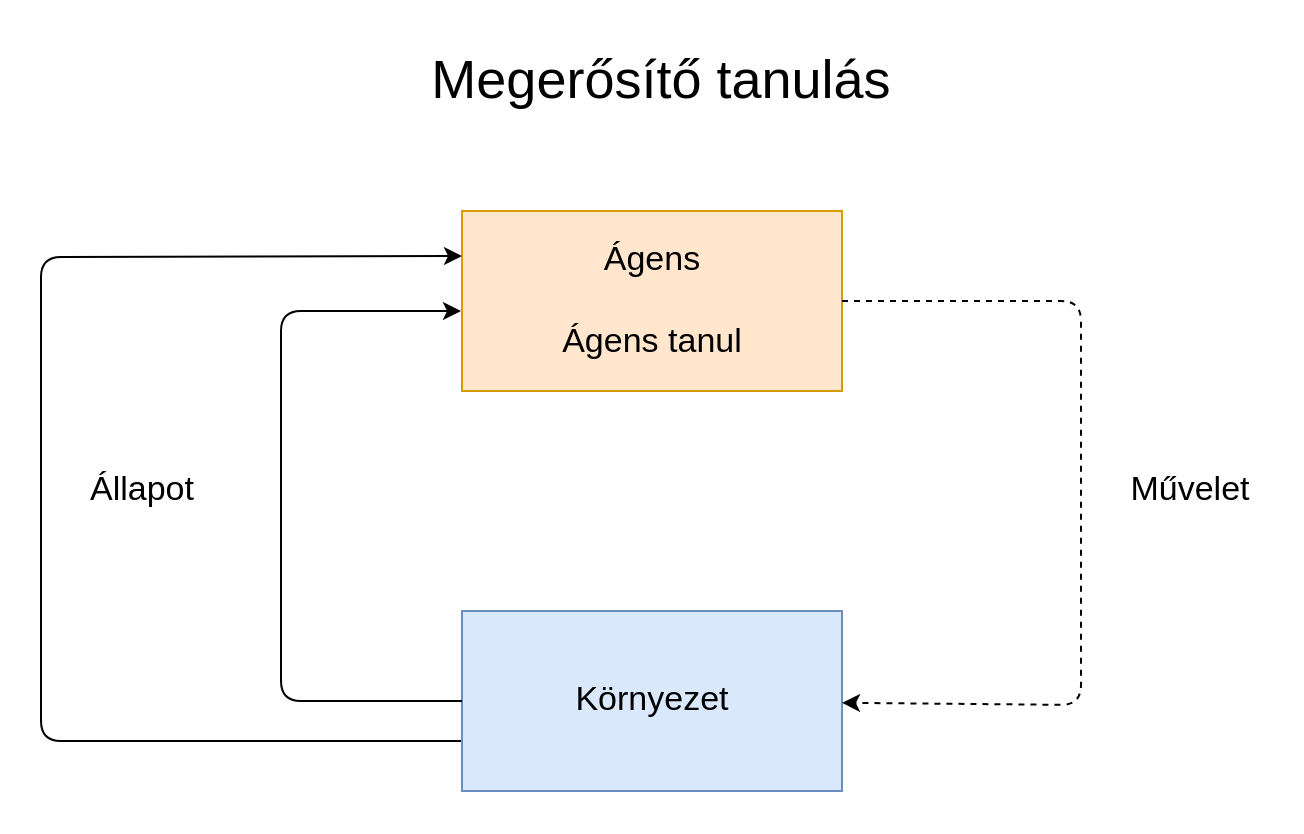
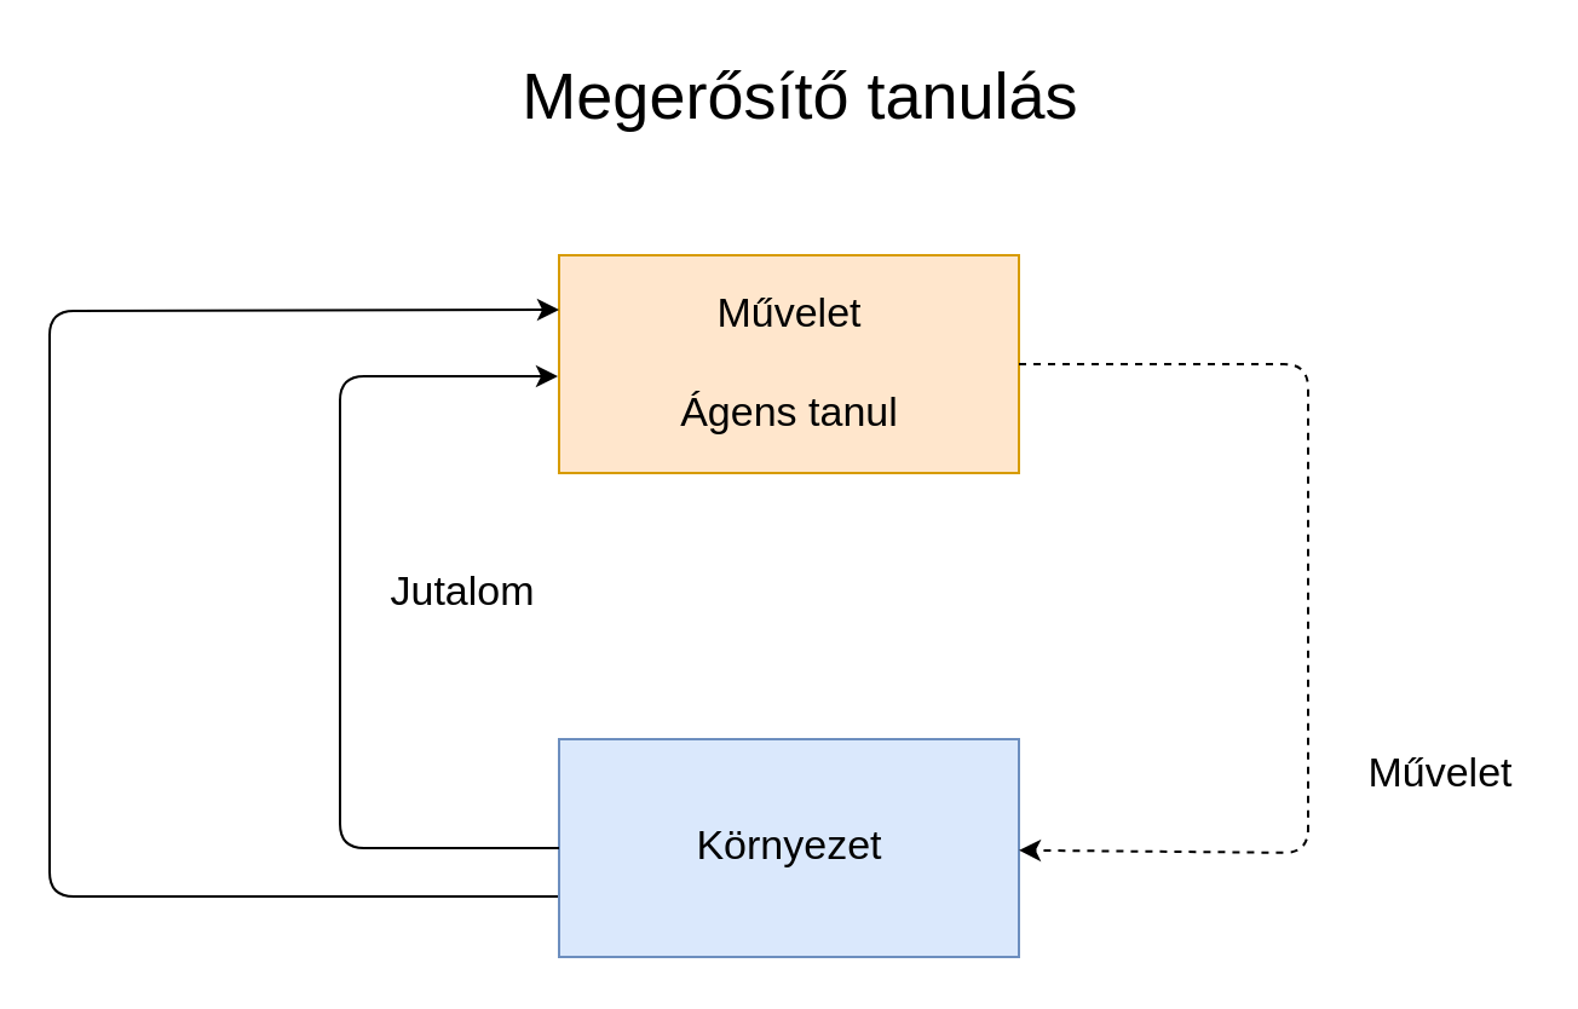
- <mxCell id="3" value="&lt;font style=&quot;font-size: 17px&quot;&gt;Ágens&lt;br&gt;&lt;br&gt;Ágens tanul&lt;/font&gt;" style="rounded=0;whiteSpace=wrap;html=1;fillColor=#ffe6cc;strokeColor=#d79b00;" vertex="1" parent="1"><mxGeometry x="230.5" y="105" width="190" height="90" as="geometry" /></mxCell>
+ <mxCell id="3" value="&lt;font style=&quot;font-size: 17px&quot;&gt;Művelet&lt;br&gt;&lt;br&gt;Ágens tanul&lt;/font&gt;" style="rounded=0;whiteSpace=wrap;html=1;fillColor=#ffe6cc;strokeColor=#d79b00;" vertex="1" parent="1"><mxGeometry x="230.5" y="105" width="190" height="90" as="geometry" /></mxCell>
- <mxCell id="9" value="&lt;font style=&quot;font-size: 17px&quot;&gt;Állapot&lt;/font&gt;" style="text;html=1;strokeColor=none;fillColor=none;align=center;verticalAlign=middle;whiteSpace=wrap;rounded=0;" vertex="1" parent="1"><mxGeometry x="40" y="235" width="62" height="20" as="geometry" /></mxCell>
+ <mxCell id="8" value="&lt;font style=&quot;font-size: 17px&quot;&gt;Jutalom&lt;/font&gt;" style="text;html=1;strokeColor=none;fillColor=none;align=center;verticalAlign=middle;whiteSpace=wrap;rounded=0;" vertex="1" parent="1"><mxGeometry x="160" y="235" width="62" height="20" as="geometry" /></mxCell>
- <mxCell id="10" value="&lt;span style=&quot;font-size: 17px&quot;&gt;Művelet&lt;/span&gt;" style="text;html=1;strokeColor=none;fillColor=none;align=center;verticalAlign=middle;whiteSpace=wrap;rounded=0;" vertex="1" parent="1"><mxGeometry x="560" y="235" width="70" height="20" as="geometry" /></mxCell>
+ <mxCell id="10" value="&lt;span style=&quot;font-size: 17px&quot;&gt;Művelet&lt;/span&gt;" style="text;html=1;strokeColor=none;fillColor=none;align=center;verticalAlign=middle;whiteSpace=wrap;rounded=0;" vertex="1" parent="1"><mxGeometry x="560" y="310" width="70" height="20" as="geometry" /></mxCell>
